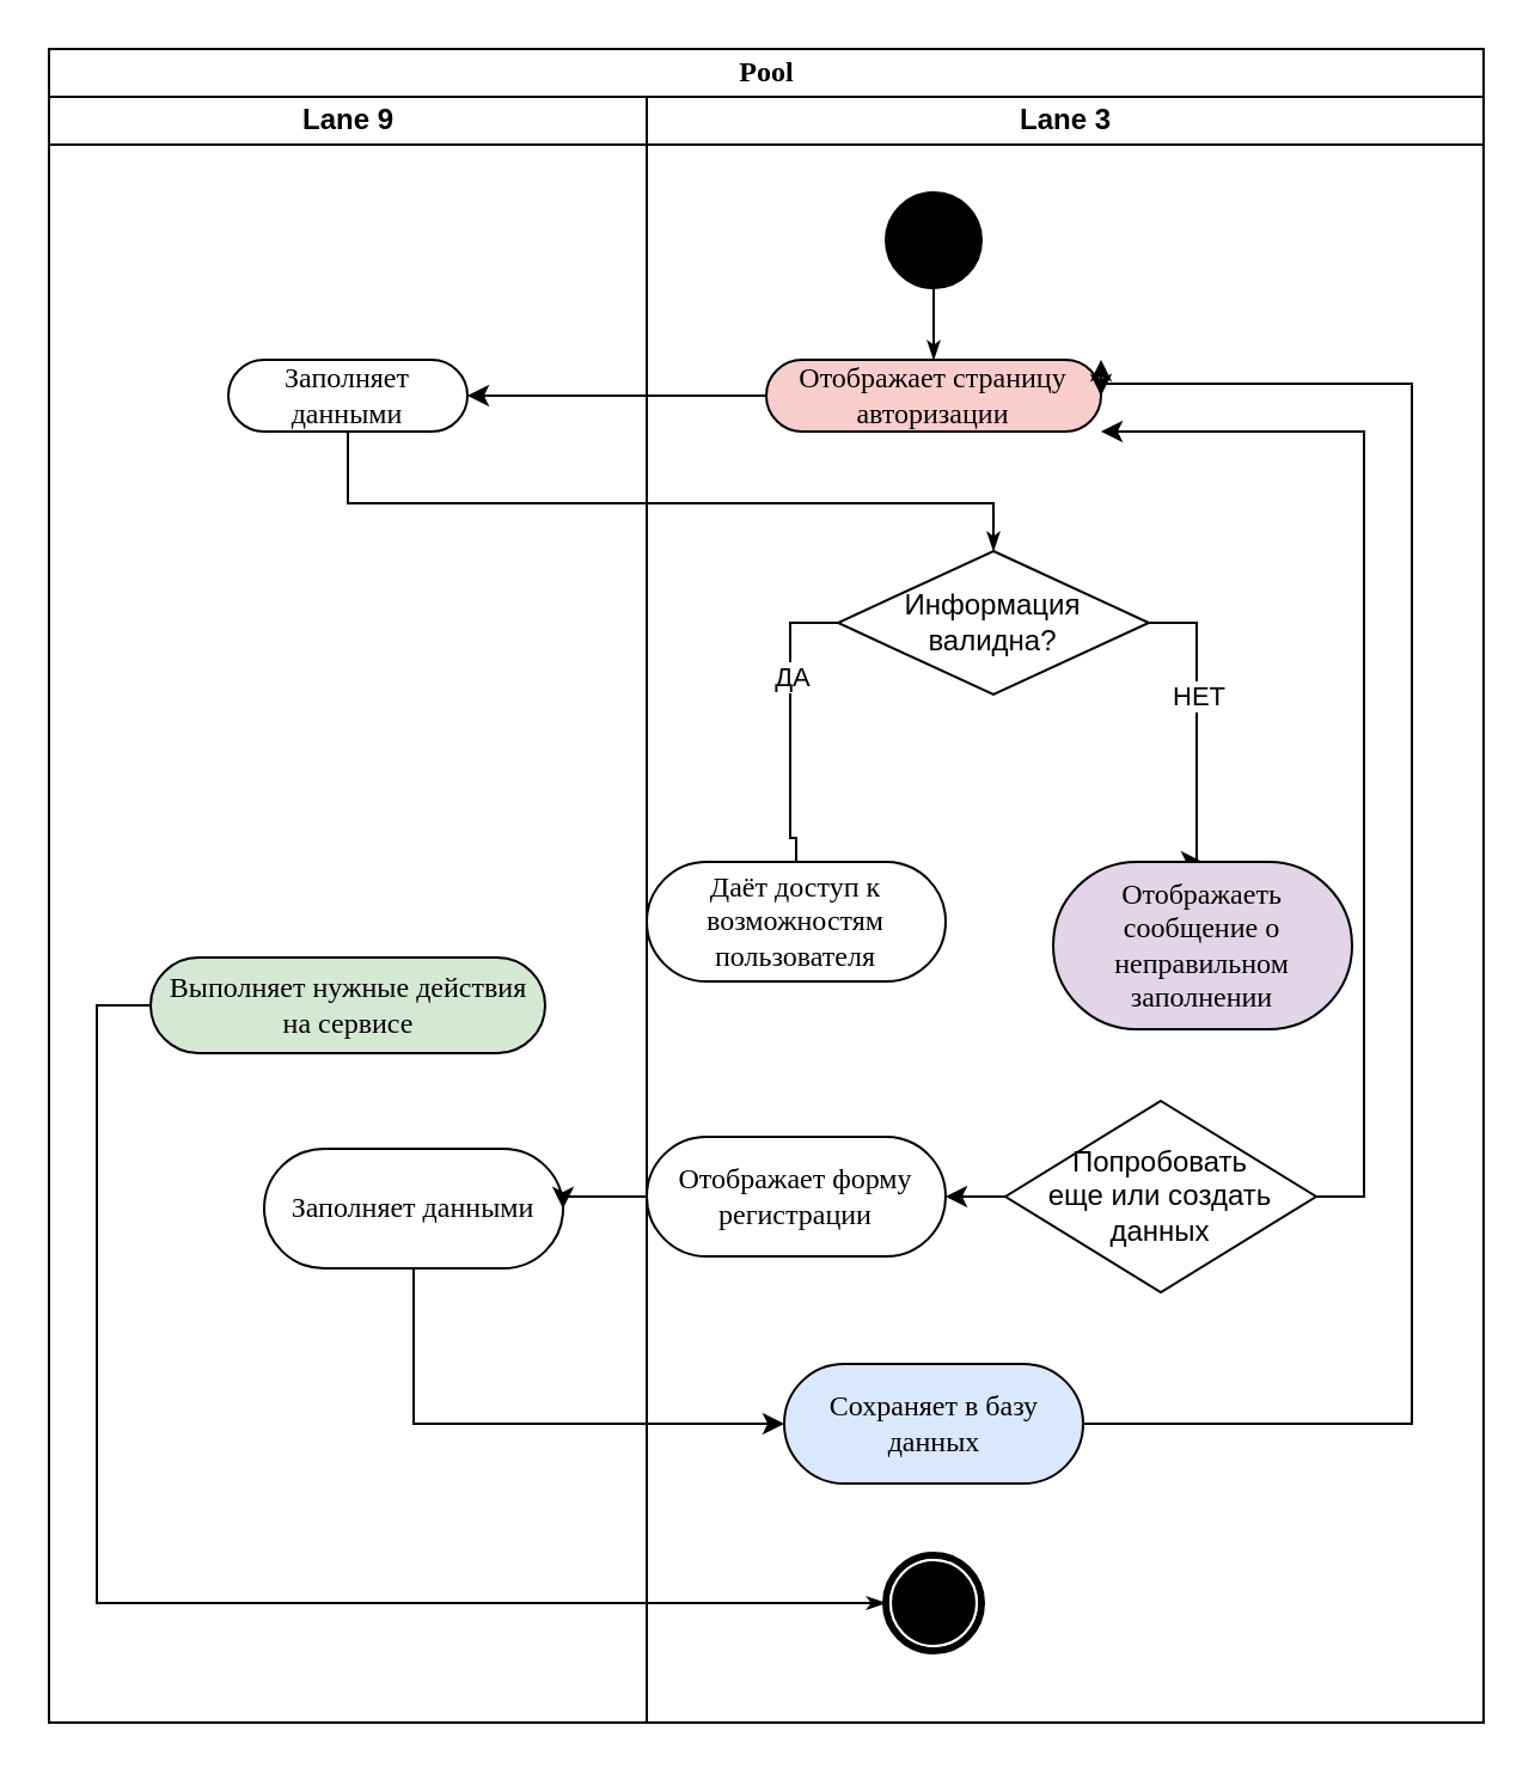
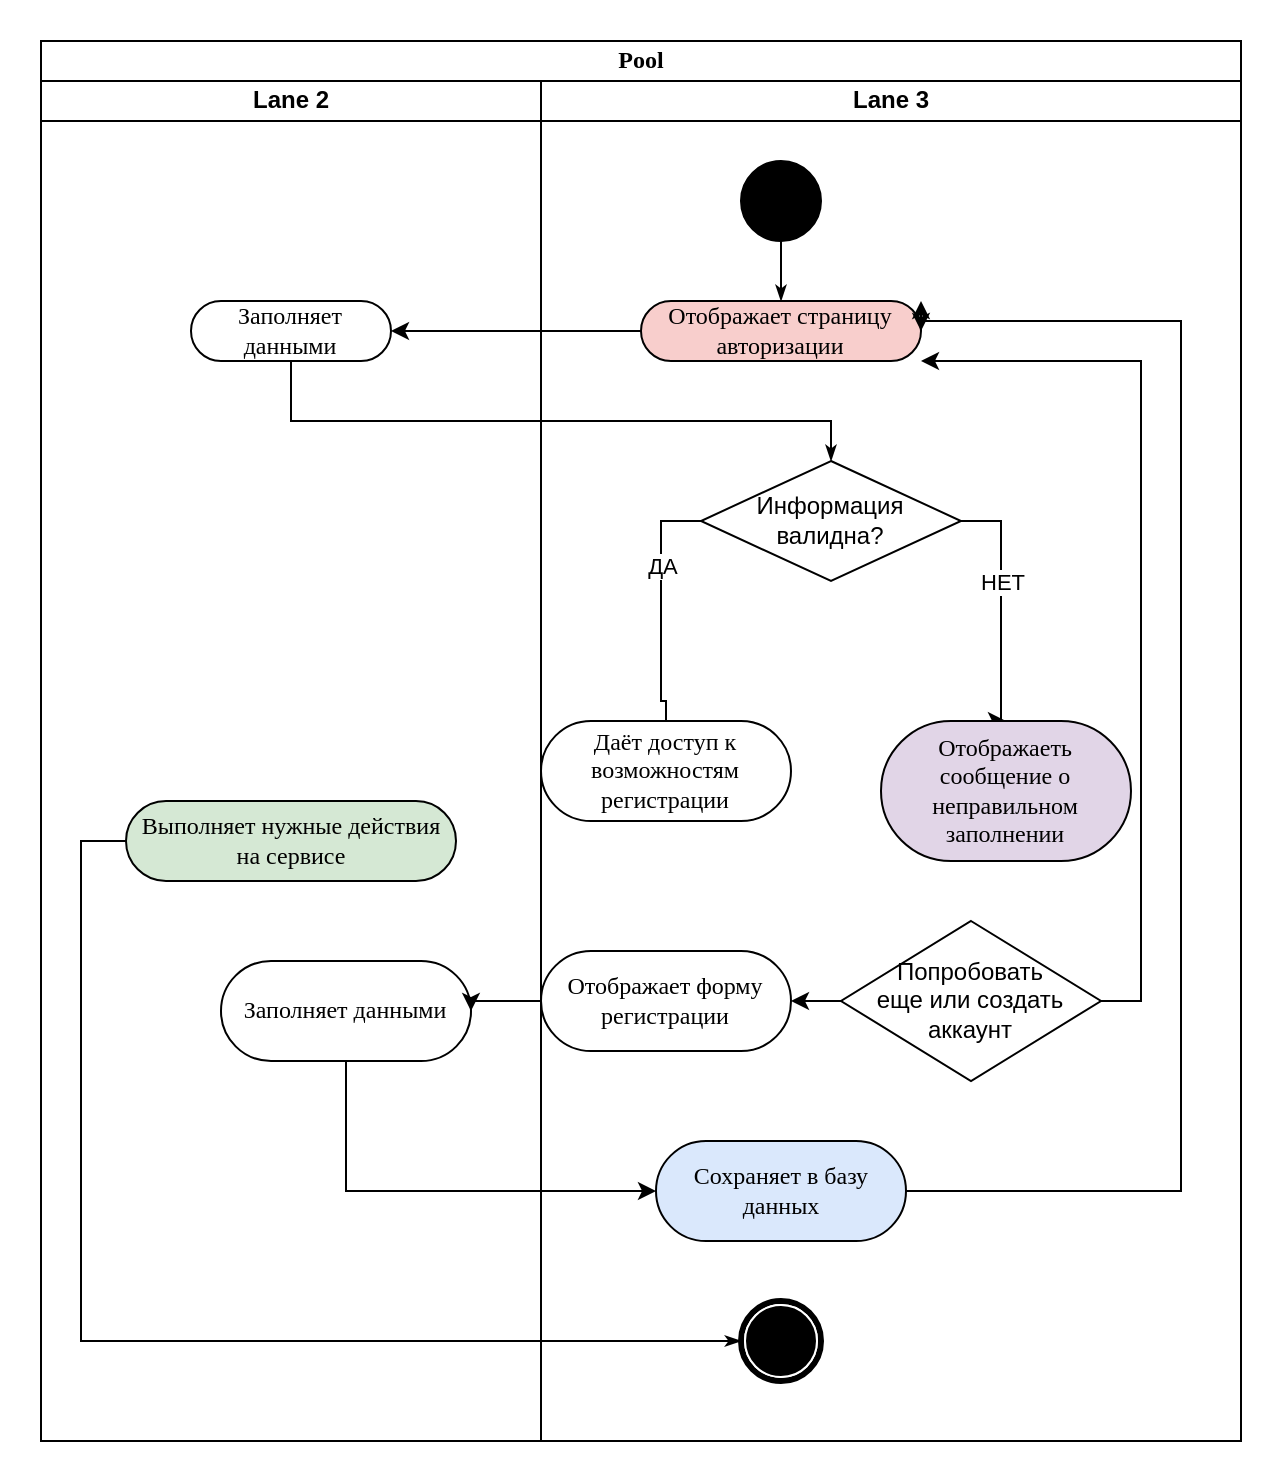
- <mxCell id="3" value="Lane 9" style="swimlane;html=1;startSize=20;" parent="2" vertex="1"><mxGeometry y="20" width="250" height="680" as="geometry" /></mxCell>
+ <mxCell id="3" value="Lane 2" style="swimlane;html=1;startSize=20;" parent="2" vertex="1"><mxGeometry y="20" width="250" height="680" as="geometry" /></mxCell>
- <mxCell id="13" value="Даёт доступ к возможностям пользователя" style="rounded=1;whiteSpace=wrap;html=1;shadow=0;comic=0;labelBackgroundColor=none;strokeWidth=1;fontFamily=Verdana;fontSize=12;align=center;arcSize=50;" parent="9" vertex="1"><mxGeometry y="320" width="125" height="50" as="geometry" /></mxCell>
+ <mxCell id="13" value="Даёт доступ к возможностям регистрации" style="rounded=1;whiteSpace=wrap;html=1;shadow=0;comic=0;labelBackgroundColor=none;strokeWidth=1;fontFamily=Verdana;fontSize=12;align=center;arcSize=50;" parent="9" vertex="1"><mxGeometry y="320" width="125" height="50" as="geometry" /></mxCell>
- <mxCell id="22" value="Попробовать &lt;br&gt;еще&amp;nbsp;или создать данных" style="rhombus;whiteSpace=wrap;html=1;fillColor=none;" vertex="1" parent="9"><mxGeometry x="150" y="420" width="130" height="80" as="geometry" /></mxCell>
+ <mxCell id="22" value="Попробовать &lt;br&gt;еще&amp;nbsp;или создать аккаунт" style="rhombus;whiteSpace=wrap;html=1;fillColor=none;" vertex="1" parent="9"><mxGeometry x="150" y="420" width="130" height="80" as="geometry" /></mxCell>
